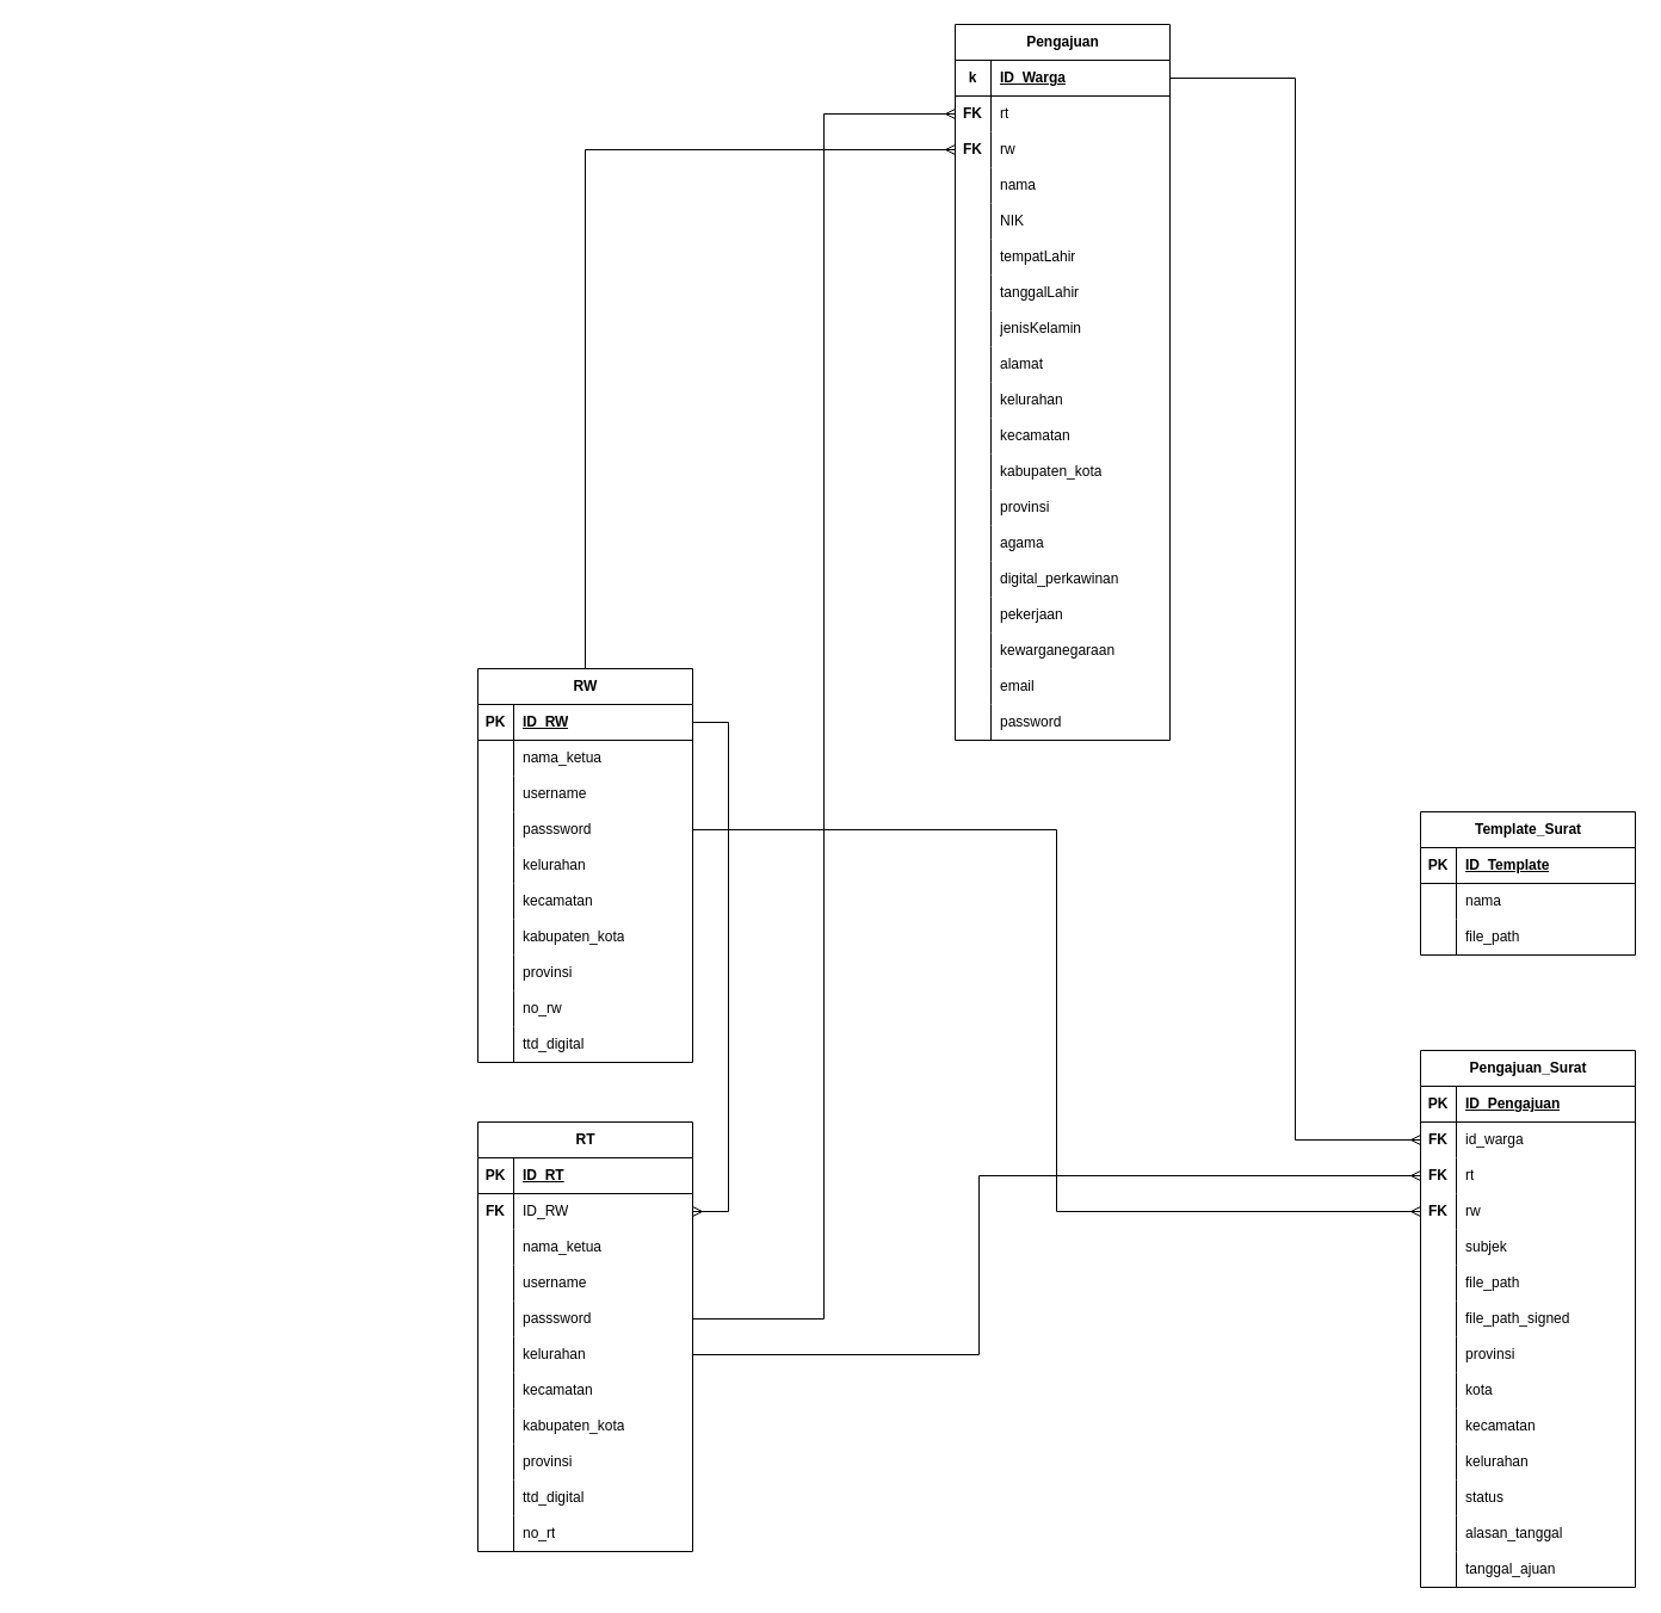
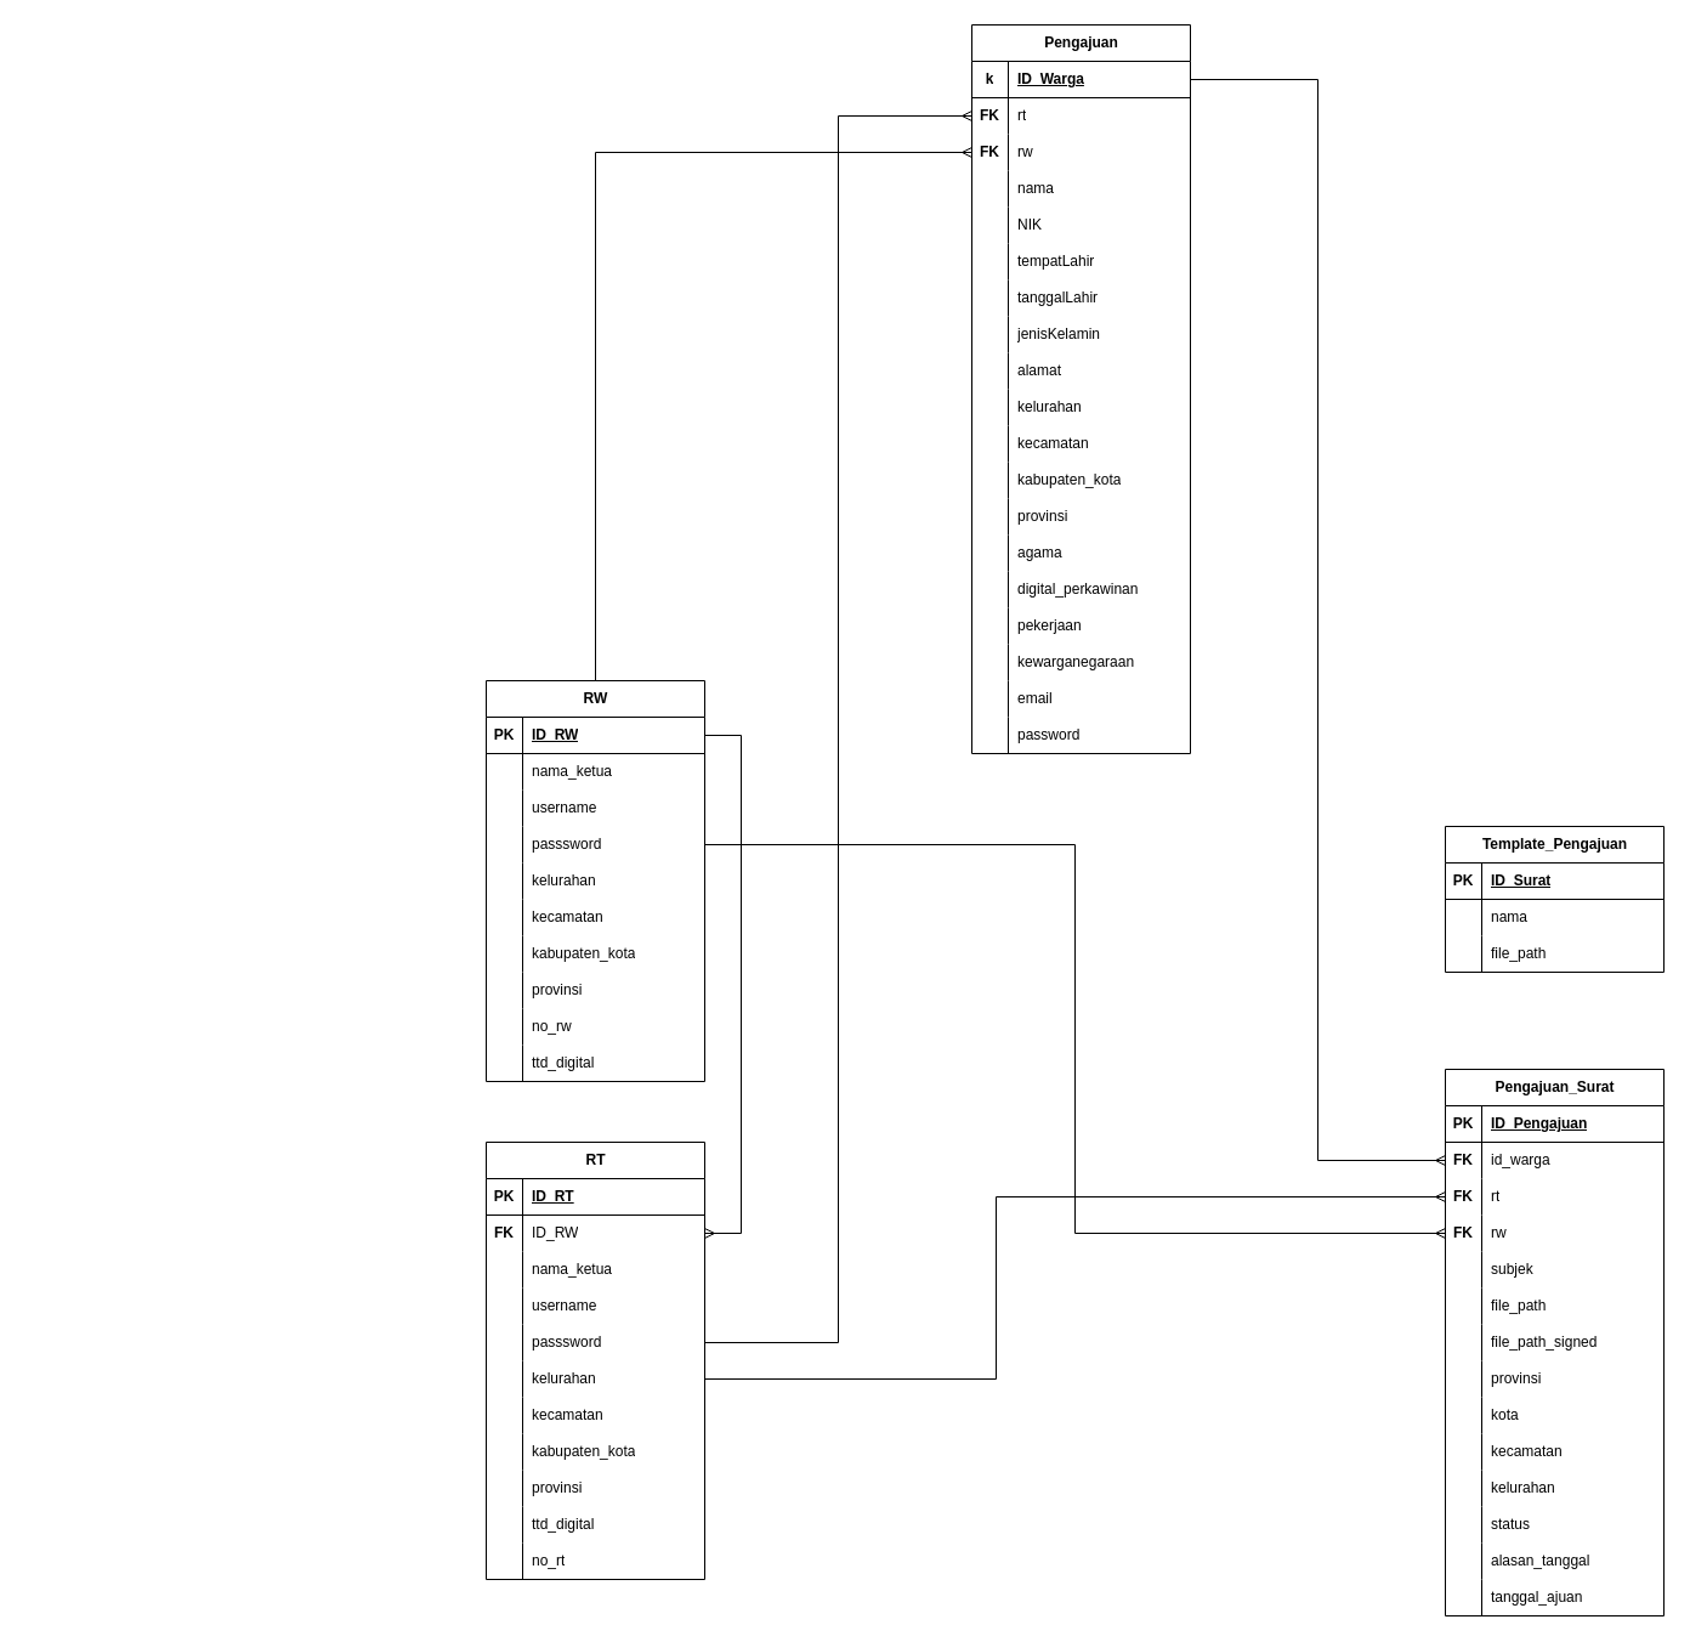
- <mxCell id="137" value="Template_Surat" style="shape=table;startSize=30;container=1;collapsible=1;childLayout=tableLayout;fixedRows=1;rowLines=0;fontStyle=1;align=center;resizeLast=1;html=1;" vertex="1" parent="1"><mxGeometry x="1190" y="680" width="180" height="120" as="geometry" /></mxCell>
+ <mxCell id="137" value="Template_Pengajuan" style="shape=table;startSize=30;container=1;collapsible=1;childLayout=tableLayout;fixedRows=1;rowLines=0;fontStyle=1;align=center;resizeLast=1;html=1;" vertex="1" parent="1"><mxGeometry x="1190" y="680" width="180" height="120" as="geometry" /></mxCell>
- <mxCell id="140" value="ID_Template" style="shape=partialRectangle;connectable=0;fillColor=none;top=0;left=0;bottom=0;right=0;align=left;spacingLeft=6;fontStyle=5;overflow=hidden;whiteSpace=wrap;html=1;" vertex="1" parent="138"><mxGeometry x="30" width="150" height="30" as="geometry"><mxRectangle width="150" height="30" as="alternateBounds" /></mxGeometry></mxCell>
+ <mxCell id="140" value="ID_Surat" style="shape=partialRectangle;connectable=0;fillColor=none;top=0;left=0;bottom=0;right=0;align=left;spacingLeft=6;fontStyle=5;overflow=hidden;whiteSpace=wrap;html=1;" vertex="1" parent="138"><mxGeometry x="30" width="150" height="30" as="geometry"><mxRectangle width="150" height="30" as="alternateBounds" /></mxGeometry></mxCell>
